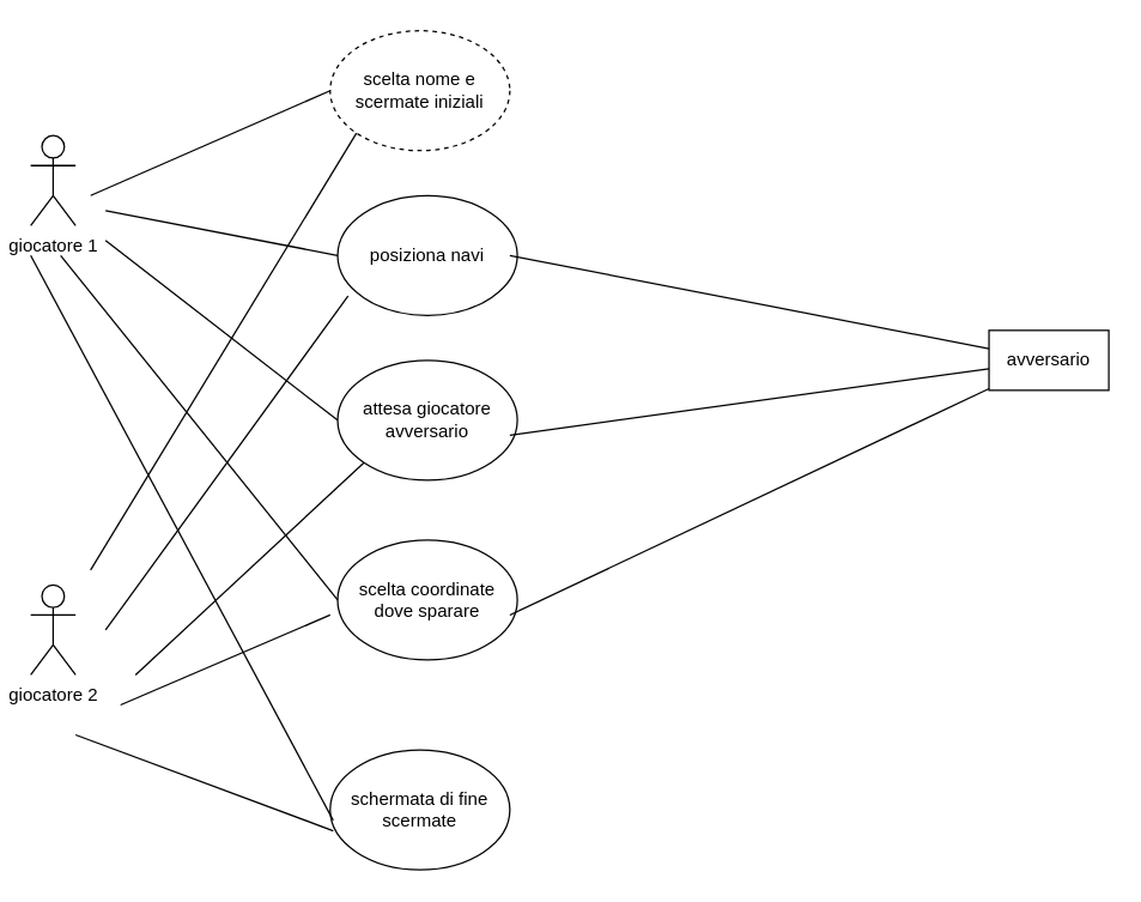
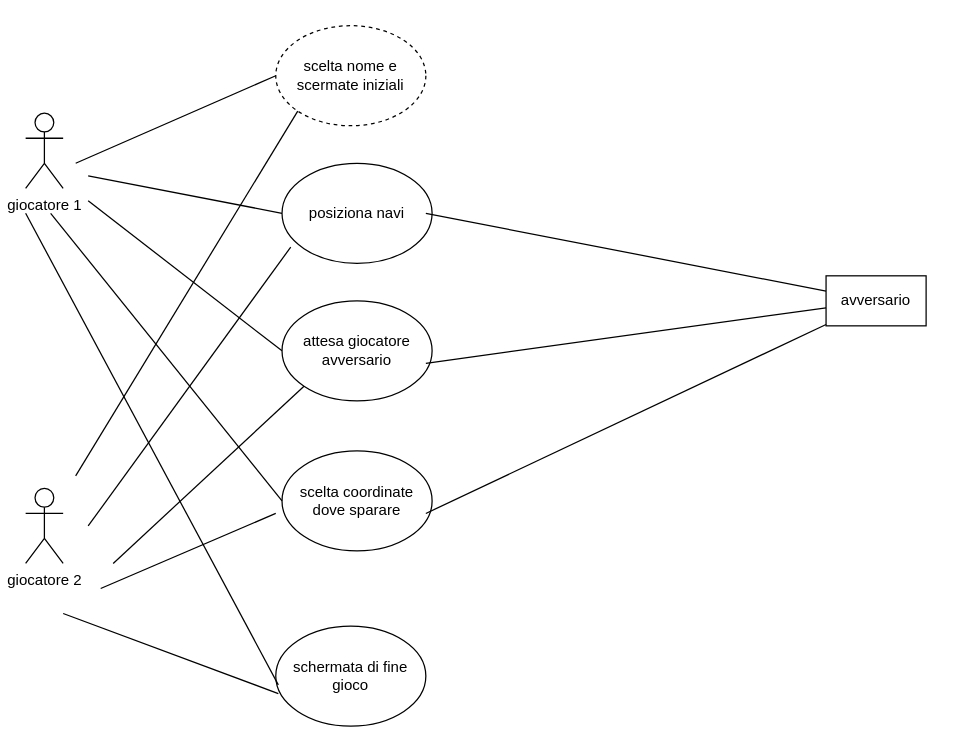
- <mxCell id="7" value="schermata di fine scermate" style="ellipse;whiteSpace=wrap;html=1;" vertex="1" parent="1"><mxGeometry x="220" y="500" width="120" height="80" as="geometry" /></mxCell>
+ <mxCell id="7" value="schermata di fine gioco" style="ellipse;whiteSpace=wrap;html=1;" vertex="1" parent="1"><mxGeometry x="220" y="500" width="120" height="80" as="geometry" /></mxCell>
